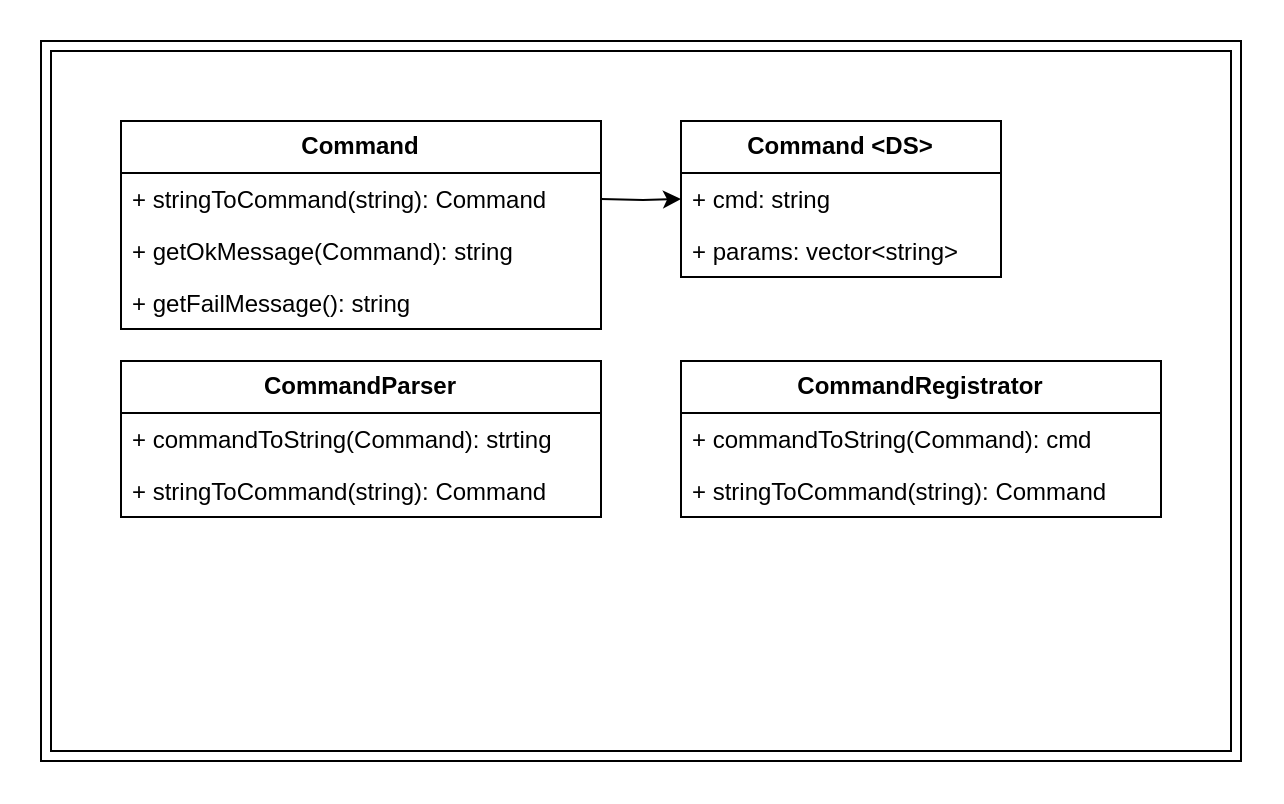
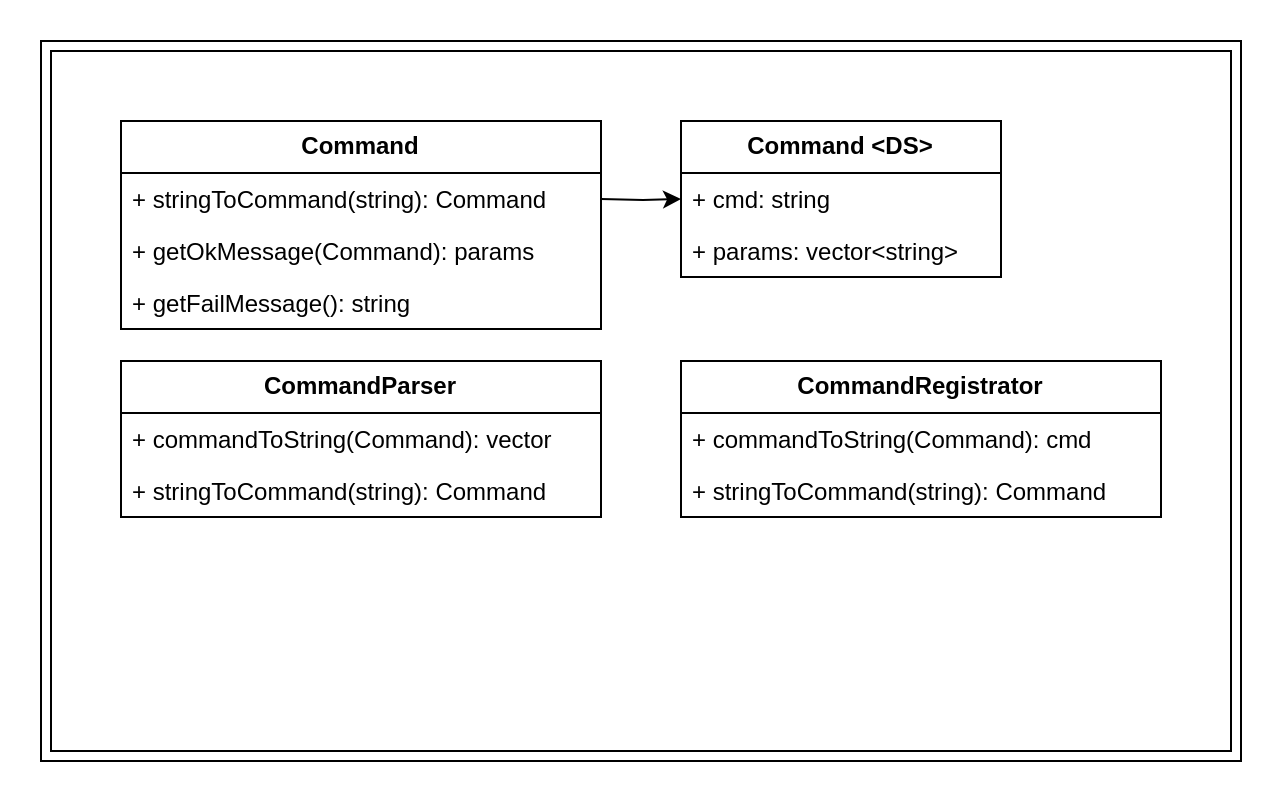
- <mxCell id="5" value="+ getOkMessage(Command): string" style="text;strokeColor=none;fillColor=none;align=left;verticalAlign=top;spacingLeft=4;spacingRight=4;overflow=hidden;rotatable=0;points=[[0,0.5],[1,0.5]];portConstraint=eastwest;whiteSpace=wrap;html=1;" vertex="1" parent="3"><mxGeometry y="52" width="240" height="26" as="geometry" /></mxCell>
+ <mxCell id="5" value="+ getOkMessage(Command): params" style="text;strokeColor=none;fillColor=none;align=left;verticalAlign=top;spacingLeft=4;spacingRight=4;overflow=hidden;rotatable=0;points=[[0,0.5],[1,0.5]];portConstraint=eastwest;whiteSpace=wrap;html=1;" vertex="1" parent="3"><mxGeometry y="52" width="240" height="26" as="geometry" /></mxCell>
- <mxCell id="12" value="+ commandToString(Command): strting" style="text;strokeColor=none;fillColor=none;align=left;verticalAlign=top;spacingLeft=4;spacingRight=4;overflow=hidden;rotatable=0;points=[[0,0.5],[1,0.5]];portConstraint=eastwest;whiteSpace=wrap;html=1;" vertex="1" parent="11"><mxGeometry y="26" width="240" height="26" as="geometry" /></mxCell>
+ <mxCell id="12" value="+ commandToString(Command): vector" style="text;strokeColor=none;fillColor=none;align=left;verticalAlign=top;spacingLeft=4;spacingRight=4;overflow=hidden;rotatable=0;points=[[0,0.5],[1,0.5]];portConstraint=eastwest;whiteSpace=wrap;html=1;" vertex="1" parent="11"><mxGeometry y="26" width="240" height="26" as="geometry" /></mxCell>
